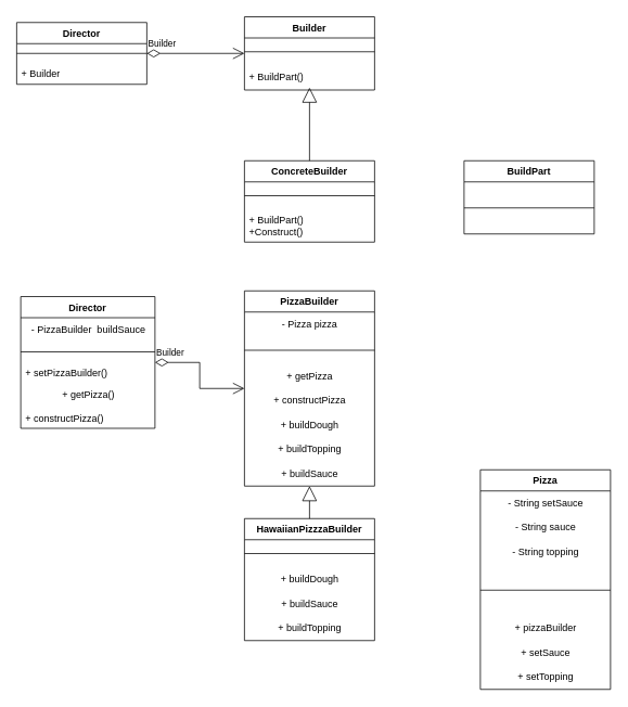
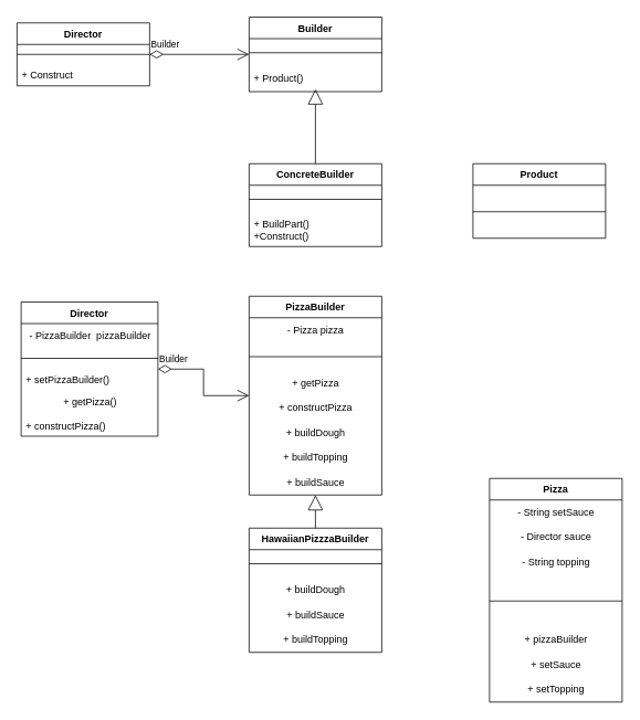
- <mxCell id="12" value="+ Builder" style="text;strokeColor=none;fillColor=none;align=left;verticalAlign=top;spacingLeft=4;spacingRight=4;overflow=hidden;rotatable=0;points=[[0,0.5],[1,0.5]];portConstraint=eastwest;whiteSpace=wrap;html=1;" vertex="1" parent="10"><mxGeometry y="50" width="160" height="26" as="geometry" /></mxCell>
+ <mxCell id="12" value="+ Construct" style="text;strokeColor=none;fillColor=none;align=left;verticalAlign=top;spacingLeft=4;spacingRight=4;overflow=hidden;rotatable=0;points=[[0,0.5],[1,0.5]];portConstraint=eastwest;whiteSpace=wrap;html=1;" vertex="1" parent="10"><mxGeometry y="50" width="160" height="26" as="geometry" /></mxCell>
- <mxCell id="9" value="+ BuildPart()" style="text;strokeColor=none;fillColor=none;align=left;verticalAlign=top;spacingLeft=4;spacingRight=4;overflow=hidden;rotatable=0;points=[[0,0.5],[1,0.5]];portConstraint=eastwest;whiteSpace=wrap;html=1;" vertex="1" parent="7"><mxGeometry y="60" width="160" height="30" as="geometry" /></mxCell>
+ <mxCell id="9" value="+ Product()" style="text;strokeColor=none;fillColor=none;align=left;verticalAlign=top;spacingLeft=4;spacingRight=4;overflow=hidden;rotatable=0;points=[[0,0.5],[1,0.5]];portConstraint=eastwest;whiteSpace=wrap;html=1;" vertex="1" parent="7"><mxGeometry y="60" width="160" height="30" as="geometry" /></mxCell>
- <mxCell id="2" value="BuildPart" style="swimlane;fontStyle=1;align=center;verticalAlign=top;childLayout=stackLayout;horizontal=1;startSize=26;horizontalStack=0;resizeParent=1;resizeParentMax=0;resizeLast=0;collapsible=1;marginBottom=0;whiteSpace=wrap;html=1;" vertex="1" parent="1"><mxGeometry x="570" y="197" width="160" height="90" as="geometry" /></mxCell>
+ <mxCell id="2" value="Product" style="swimlane;fontStyle=1;align=center;verticalAlign=top;childLayout=stackLayout;horizontal=1;startSize=26;horizontalStack=0;resizeParent=1;resizeParentMax=0;resizeLast=0;collapsible=1;marginBottom=0;whiteSpace=wrap;html=1;" vertex="1" parent="1"><mxGeometry x="570" y="197" width="160" height="90" as="geometry" /></mxCell>
- <mxCell id="37" value="- PizzaBuilder&amp;nbsp; buildSauce" style="text;html=1;align=center;verticalAlign=middle;resizable=0;points=[];autosize=1;strokeColor=none;fillColor=none;" vertex="1" parent="36"><mxGeometry y="26" width="165" height="30" as="geometry" /></mxCell>
+ <mxCell id="37" value="- PizzaBuilder&amp;nbsp; pizzaBuilder" style="text;html=1;align=center;verticalAlign=middle;resizable=0;points=[];autosize=1;strokeColor=none;fillColor=none;" vertex="1" parent="36"><mxGeometry y="26" width="165" height="30" as="geometry" /></mxCell>
- <mxCell id="17" value="- String sauce" style="text;html=1;align=center;verticalAlign=middle;resizable=0;points=[];autosize=1;strokeColor=none;fillColor=none;" vertex="1" parent="15"><mxGeometry y="56" width="160" height="30" as="geometry" /></mxCell>
+ <mxCell id="17" value="- Director sauce" style="text;html=1;align=center;verticalAlign=middle;resizable=0;points=[];autosize=1;strokeColor=none;fillColor=none;" vertex="1" parent="15"><mxGeometry y="56" width="160" height="30" as="geometry" /></mxCell>
